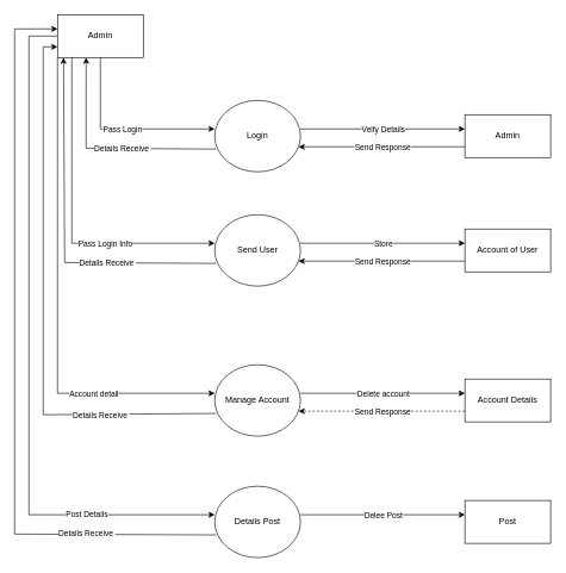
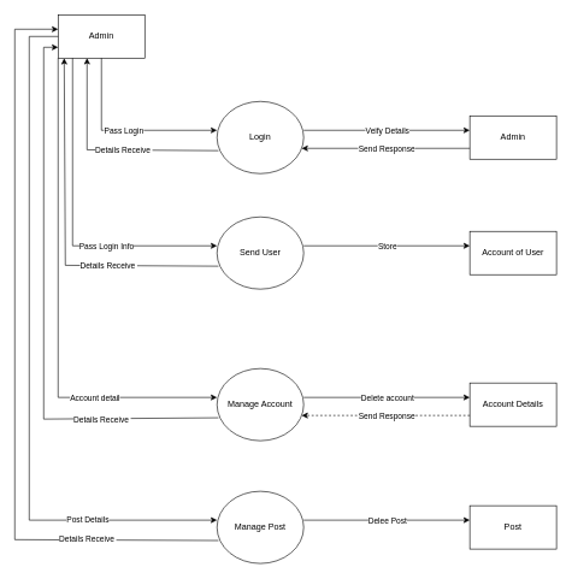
- <mxCell id="21" value="" style="endArrow=classic;html=1;rounded=0;entryX=0.977;entryY=0.65;entryDx=0;entryDy=0;entryPerimeter=0;exitX=0;exitY=0.75;exitDx=0;exitDy=0;" edge="1" parent="1" source="14" target="13"><mxGeometry relative="1" as="geometry"><mxPoint x="310" y="460" as="sourcePoint" /><mxPoint x="410" y="460" as="targetPoint" /></mxGeometry></mxCell>
- <mxCell id="22" value="Send Response" style="edgeLabel;resizable=0;html=1;;align=center;verticalAlign=middle;" connectable="0" vertex="1" parent="21"><mxGeometry relative="1" as="geometry" /></mxCell>
- <mxCell id="33" value="Details Post" style="ellipse;whiteSpace=wrap;html=1;" vertex="1" parent="1"><mxGeometry x="300" y="680" width="120" height="100" as="geometry" /></mxCell>
+ <mxCell id="33" value="Manage Post" style="ellipse;whiteSpace=wrap;html=1;" vertex="1" parent="1"><mxGeometry x="300" y="680" width="120" height="100" as="geometry" /></mxCell>
